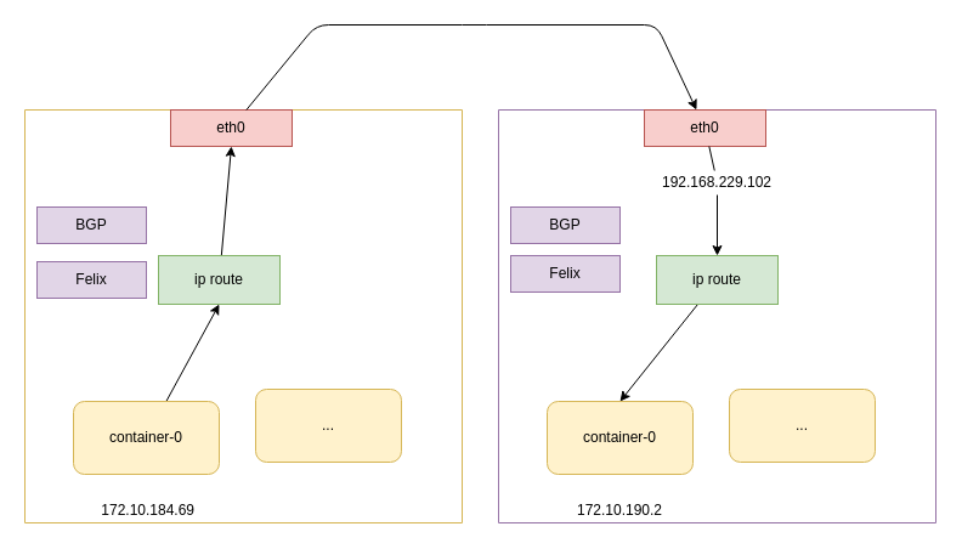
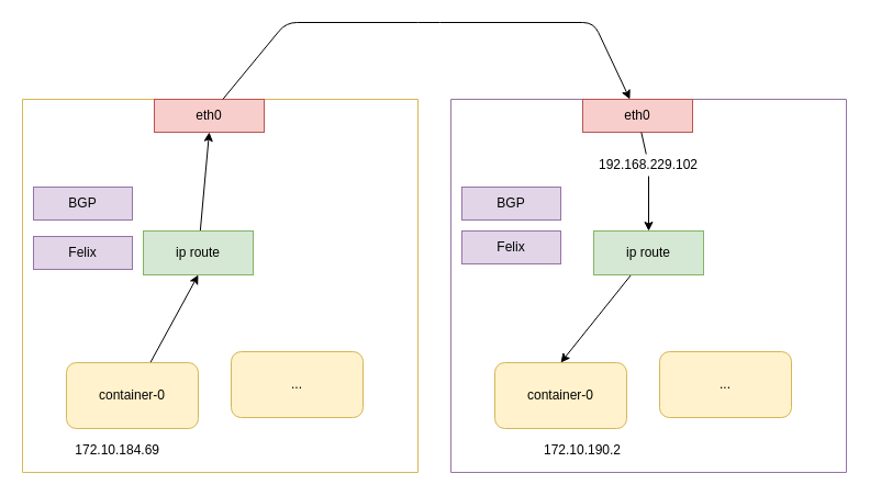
- <mxCell id="21" value="&amp;nbsp;172.10.184.69" style="text;html=1;strokeColor=none;fillColor=none;align=center;verticalAlign=middle;whiteSpace=wrap;rounded=0;" parent="14" vertex="1"><mxGeometry x="55" y="320" width="90" height="20" as="geometry" /></mxCell>
+ <mxCell id="21" value="&amp;nbsp;172.10.184.69" style="text;html=1;strokeColor=none;fillColor=none;align=center;verticalAlign=middle;whiteSpace=wrap;rounded=0;" parent="14" vertex="1"><mxGeometry x="40" y="310" width="90" height="20" as="geometry" /></mxCell>
- <mxCell id="9" value="172.10.190.2" style="text;html=1;strokeColor=none;fillColor=none;align=center;verticalAlign=middle;whiteSpace=wrap;rounded=0;" parent="2" vertex="1"><mxGeometry x="55" y="320" width="90" height="20" as="geometry" /></mxCell>
+ <mxCell id="9" value="172.10.190.2" style="text;html=1;strokeColor=none;fillColor=none;align=center;verticalAlign=middle;whiteSpace=wrap;rounded=0;" parent="2" vertex="1"><mxGeometry x="75" y="310" width="90" height="20" as="geometry" /></mxCell>
